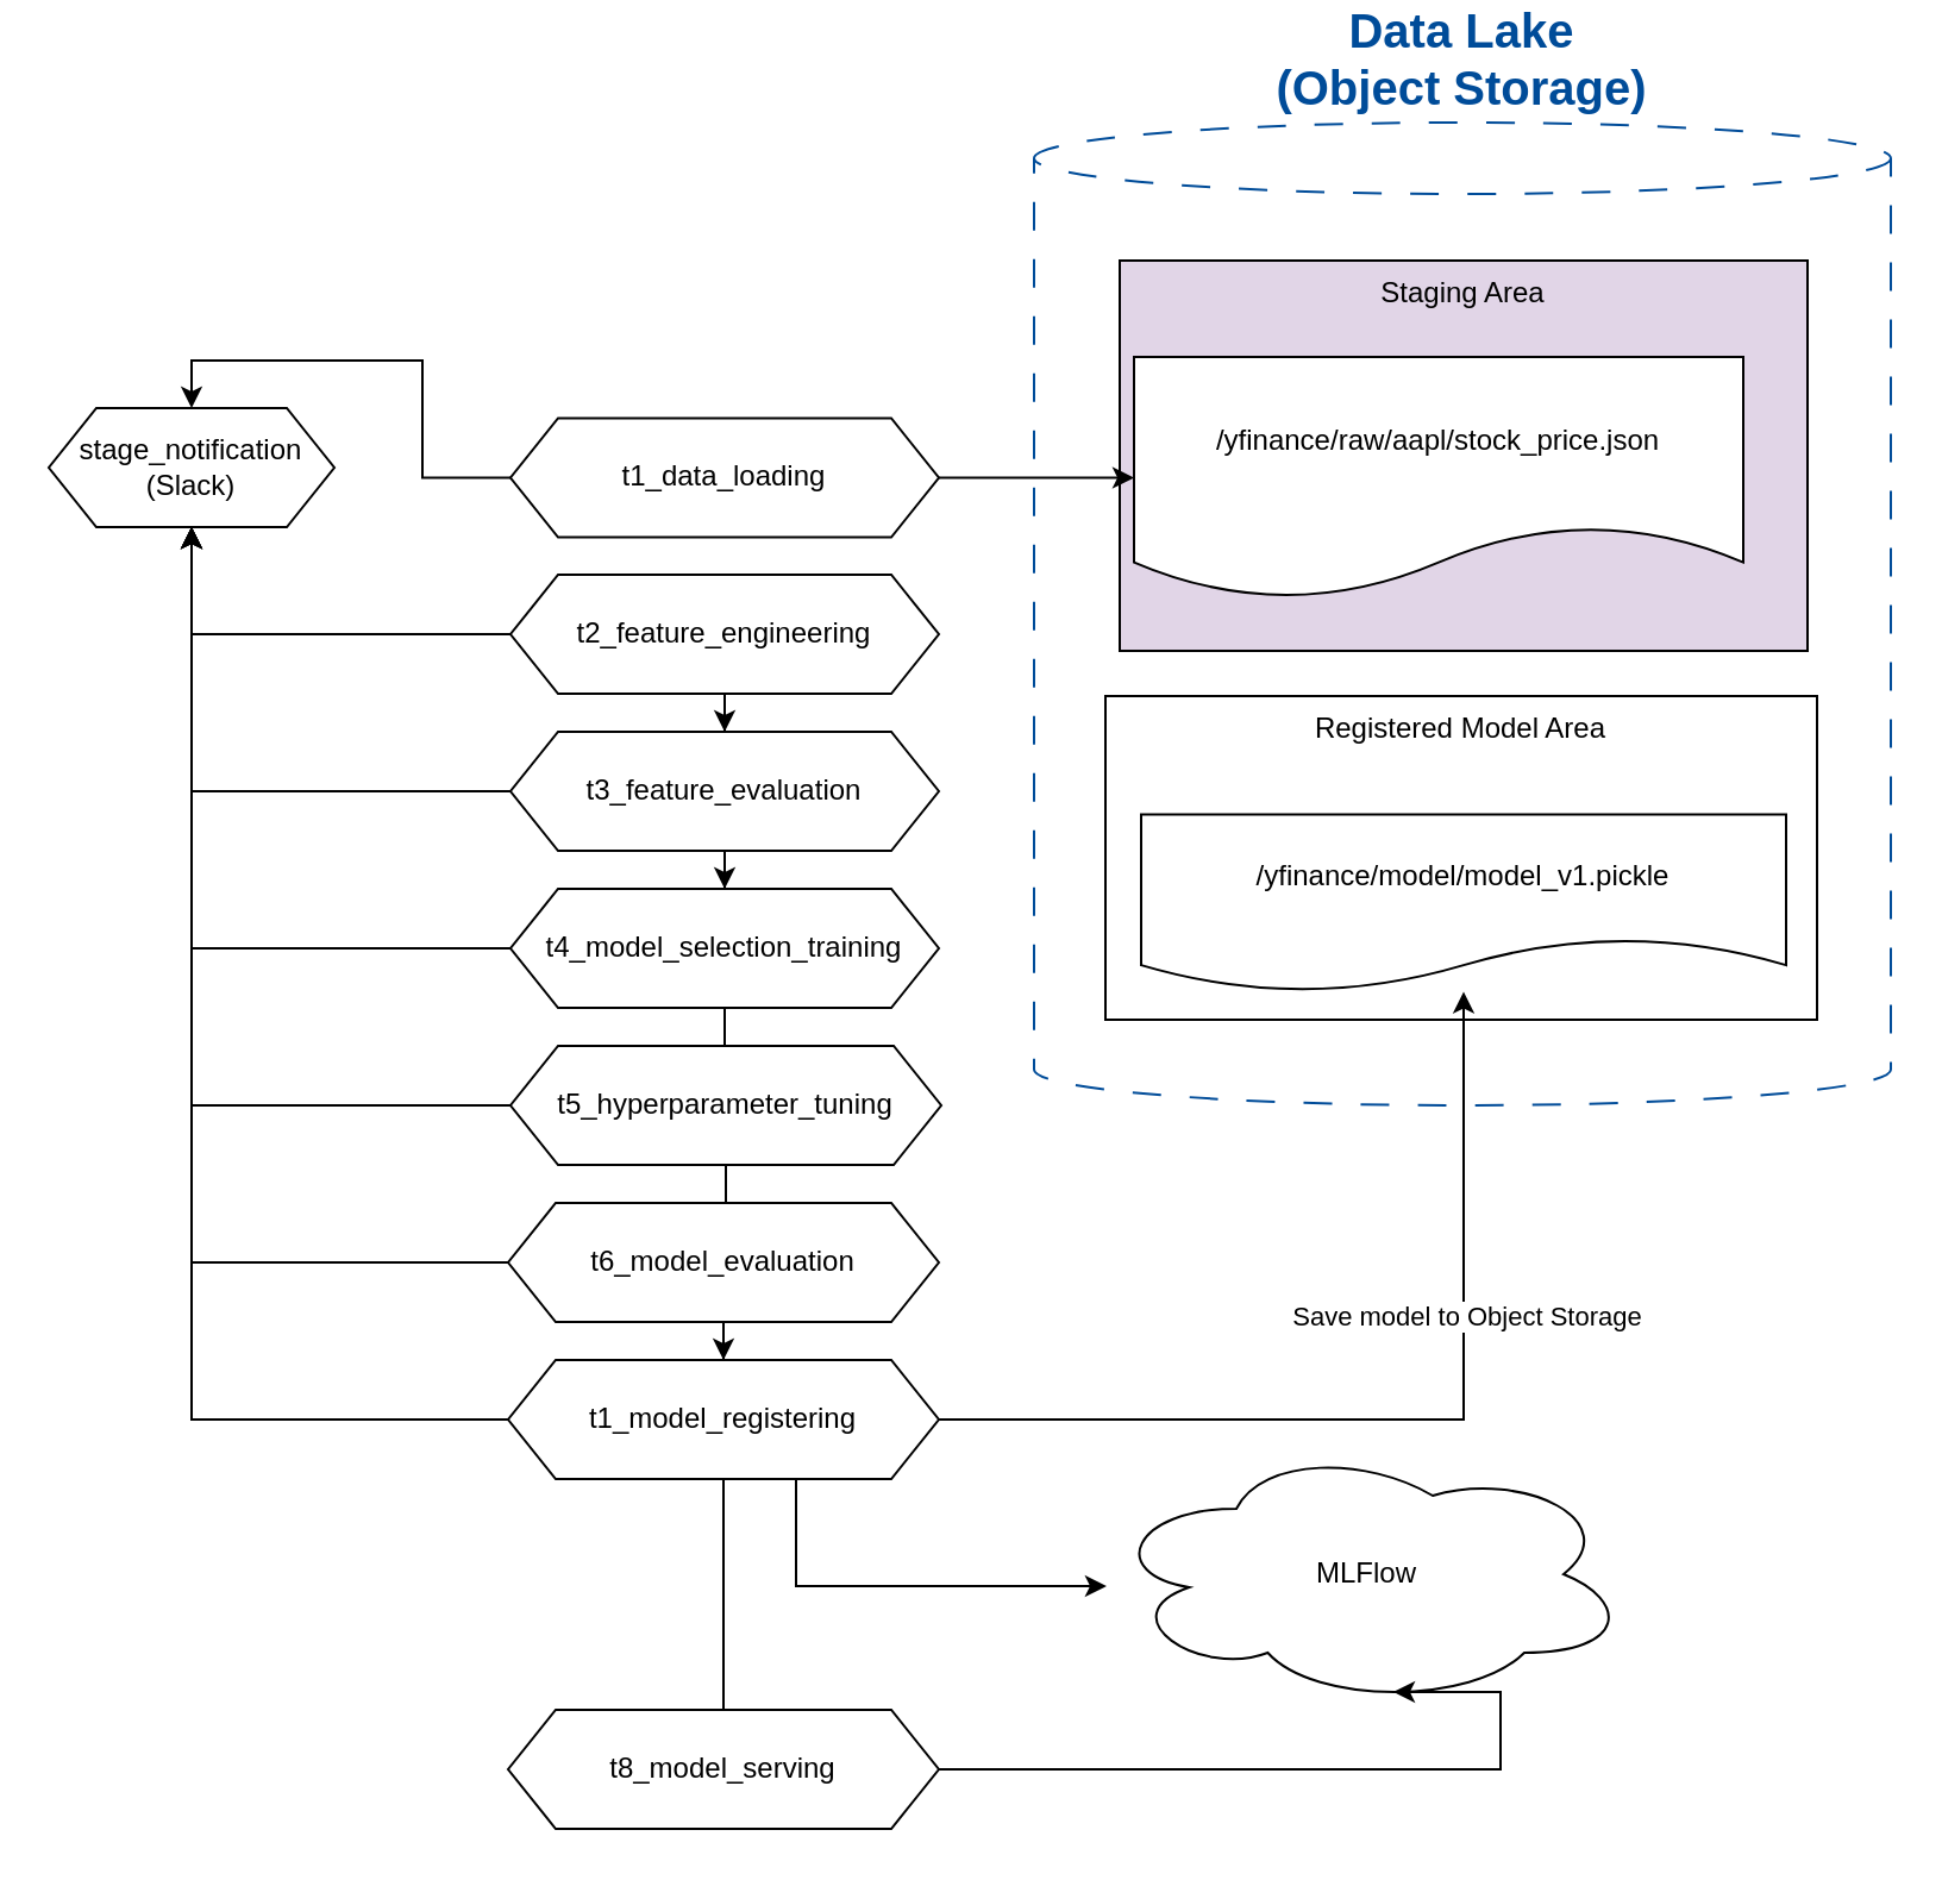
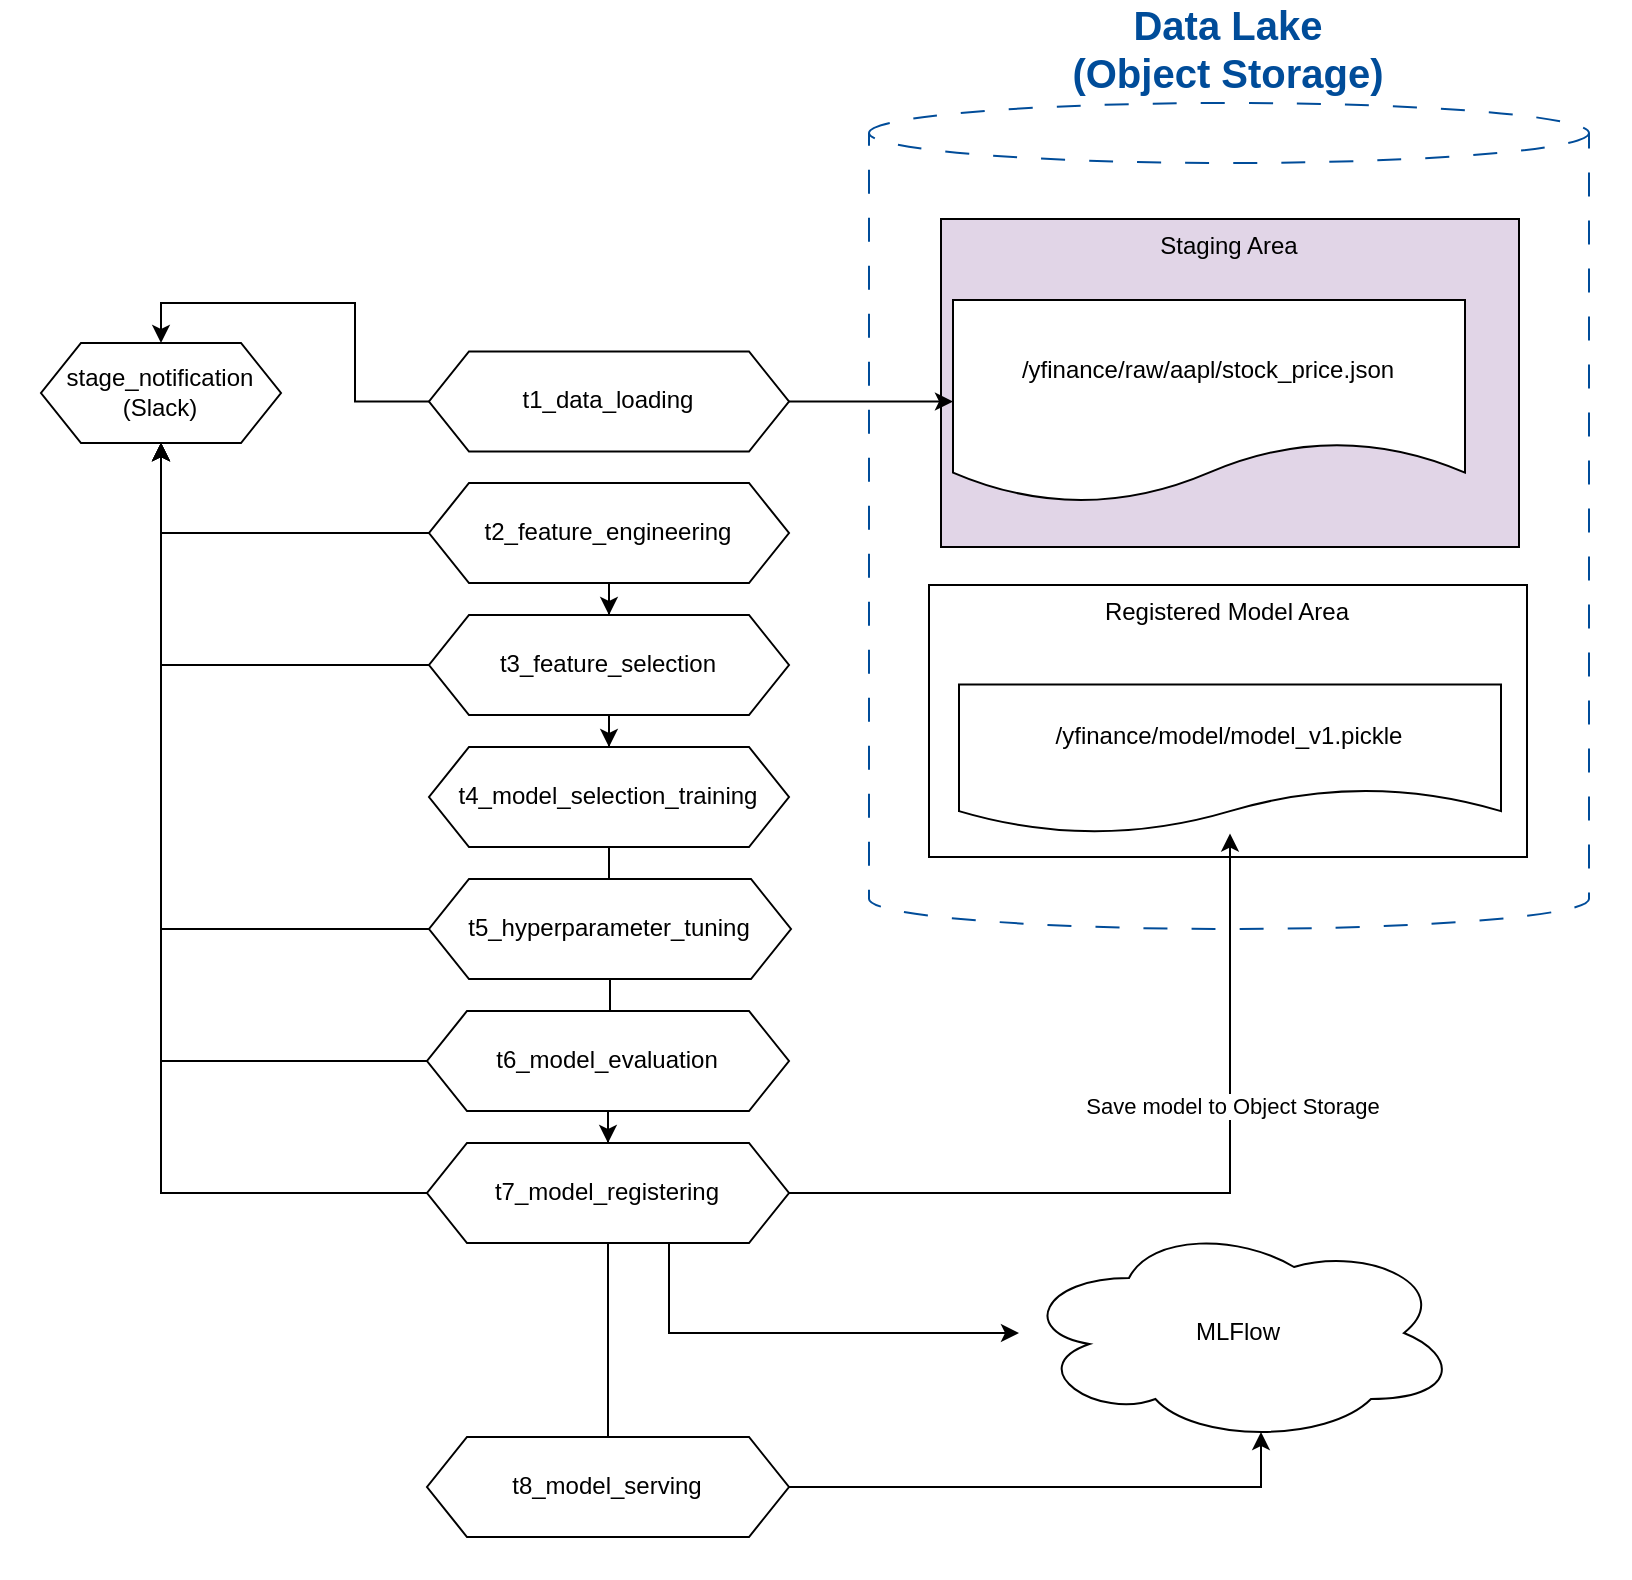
- <mxCell id="15" value="t3_feature_evaluation" style="shape=hexagon;perimeter=hexagonPerimeter2;whiteSpace=wrap;html=1;fixedSize=1;" parent="1" vertex="1"><mxGeometry x="214" y="276" width="180" height="50" as="geometry" /></mxCell>
+ <mxCell id="15" value="t3_feature_selection" style="shape=hexagon;perimeter=hexagonPerimeter2;whiteSpace=wrap;html=1;fixedSize=1;" parent="1" vertex="1"><mxGeometry x="214" y="276" width="180" height="50" as="geometry" /></mxCell>
- <mxCell id="17" style="edgeStyle=orthogonalEdgeStyle;rounded=0;orthogonalLoop=1;jettySize=auto;html=1;" parent="1" source="18" target="19" edge="1"><mxGeometry relative="1" as="geometry" /></mxCell>
- <mxCell id="32" value="t1_model_registering" style="shape=hexagon;perimeter=hexagonPerimeter2;whiteSpace=wrap;html=1;fixedSize=1;" parent="1" vertex="1"><mxGeometry x="213" y="540" width="181" height="50" as="geometry" /></mxCell>
+ <mxCell id="32" value="t7_model_registering" style="shape=hexagon;perimeter=hexagonPerimeter2;whiteSpace=wrap;html=1;fixedSize=1;" parent="1" vertex="1"><mxGeometry x="213" y="540" width="181" height="50" as="geometry" /></mxCell>
- <mxCell id="2" value="MLFlow" style="ellipse;shape=cloud;whiteSpace=wrap;html=1;" parent="1" vertex="1"><mxGeometry x="464" y="575" width="220" height="110" as="geometry" /></mxCell>
+ <mxCell id="2" value="MLFlow" style="ellipse;shape=cloud;whiteSpace=wrap;html=1;" parent="1" vertex="1"><mxGeometry x="509" y="580" width="220" height="110" as="geometry" /></mxCell>
